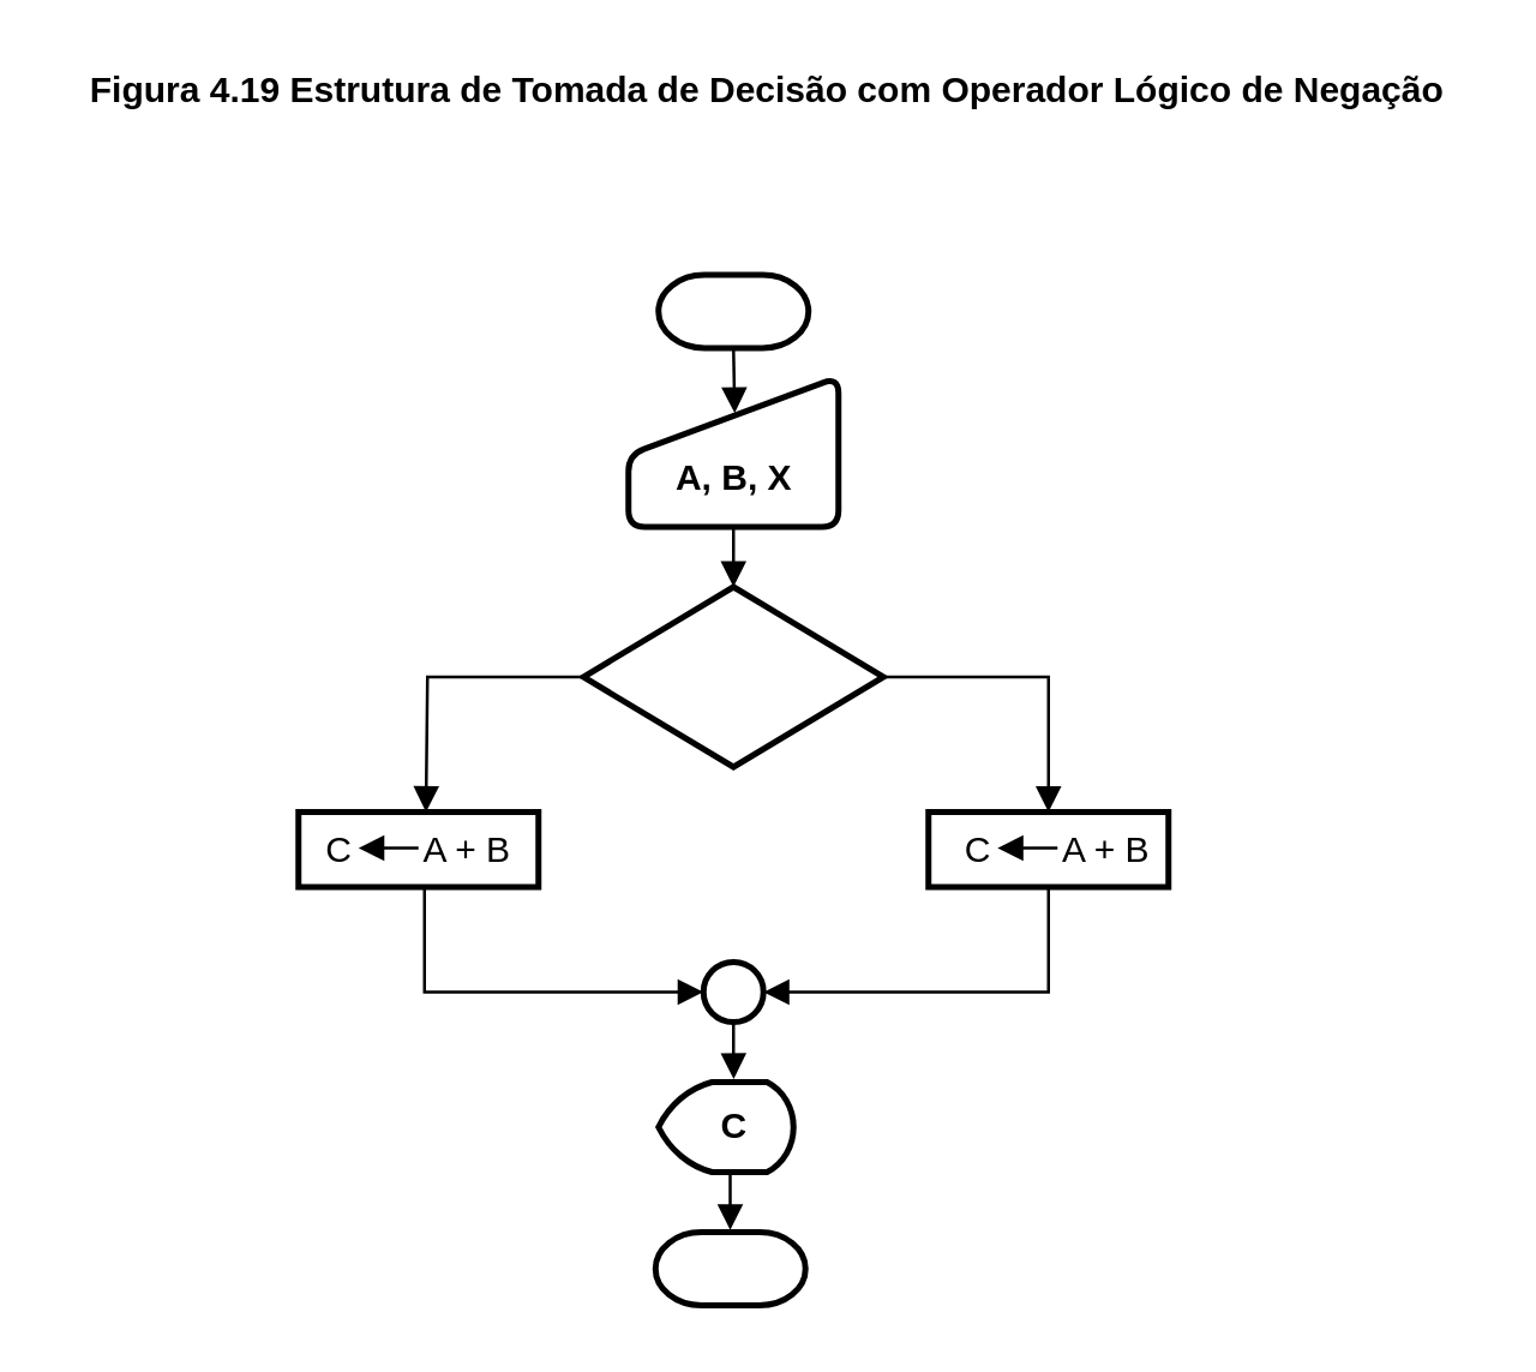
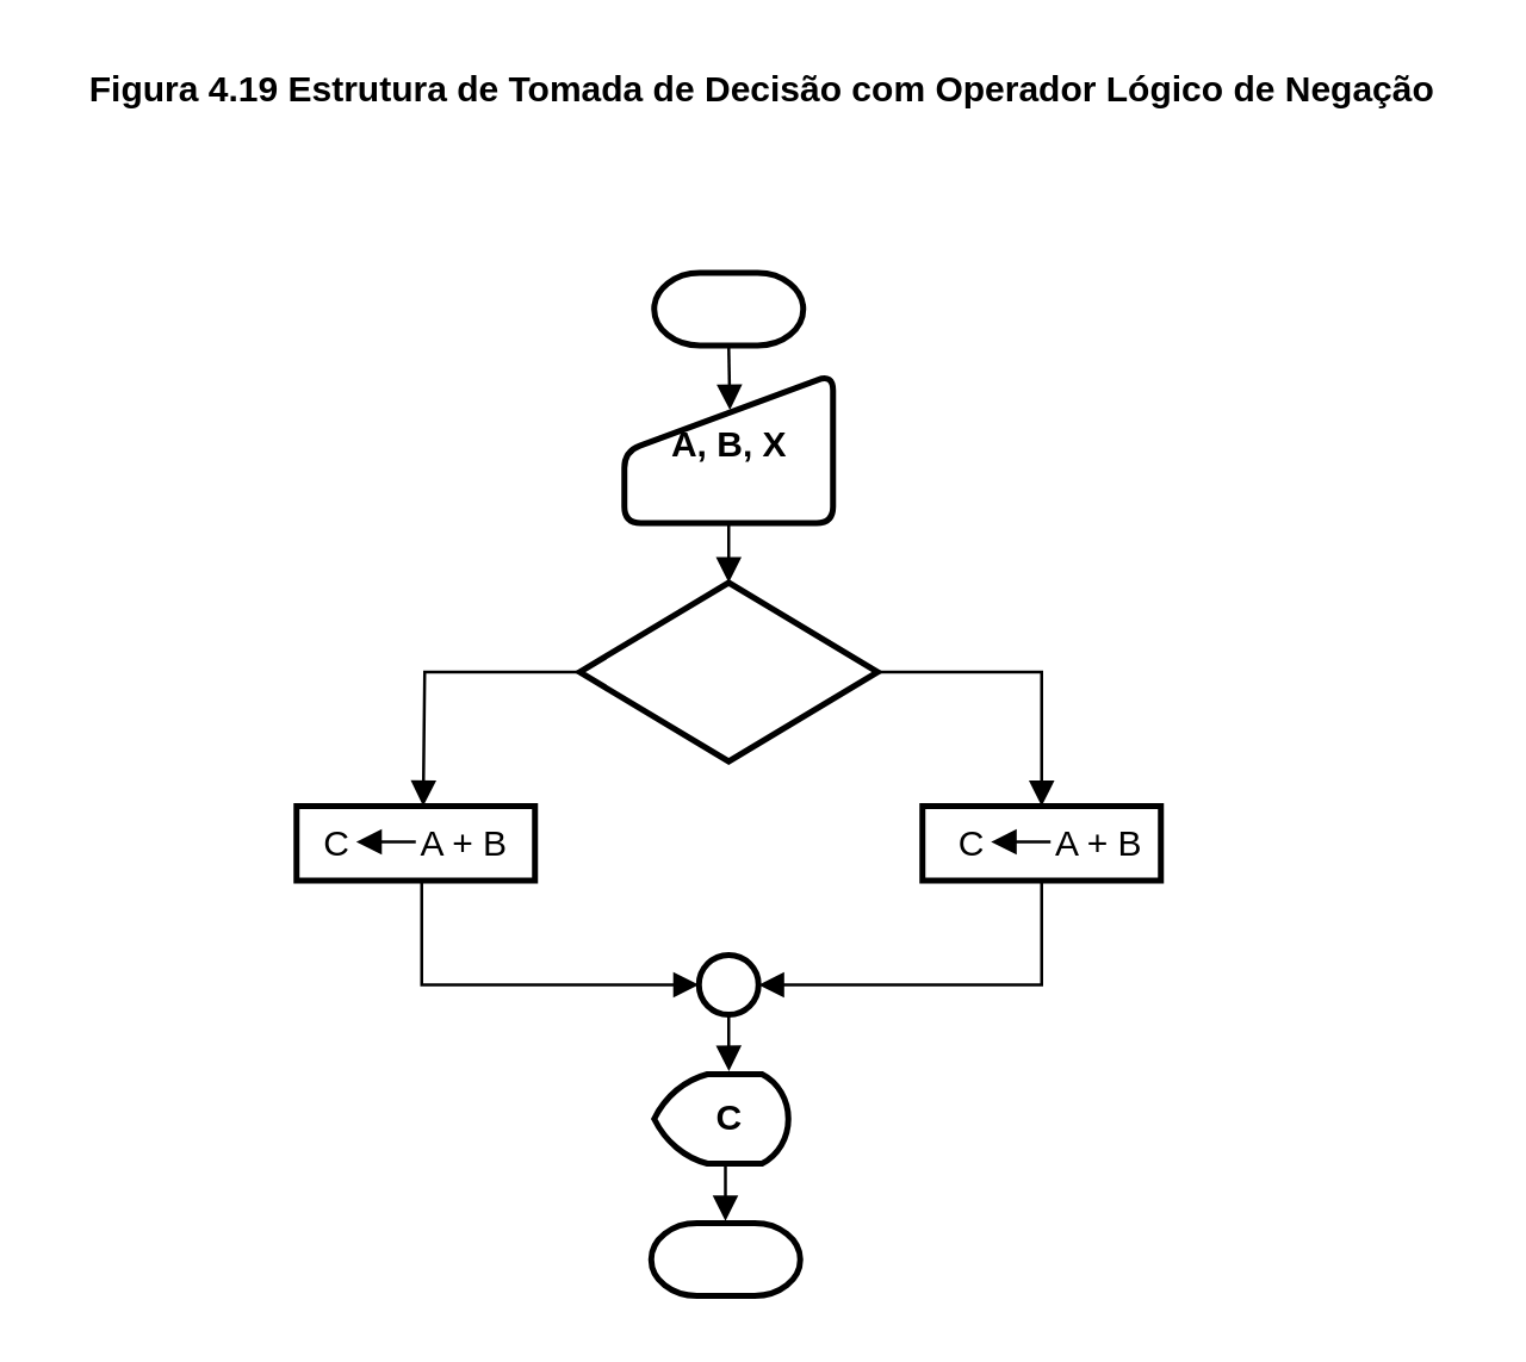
- <mxCell id="12" value="&lt;b&gt;A, B, X&lt;/b&gt;" style="text;html=1;align=center;verticalAlign=middle;resizable=0;points=[];autosize=1;strokeColor=none;fillColor=none;" vertex="1" parent="1"><mxGeometry x="219" y="149" width="50" height="20" as="geometry" /></mxCell>
+ <mxCell id="12" value="&lt;b&gt;A, B, X&lt;/b&gt;" style="text;html=1;align=center;verticalAlign=middle;resizable=0;points=[];autosize=1;strokeColor=none;fillColor=none;" vertex="1" parent="1"><mxGeometry x="219" y="139" width="50" height="20" as="geometry" /></mxCell>
